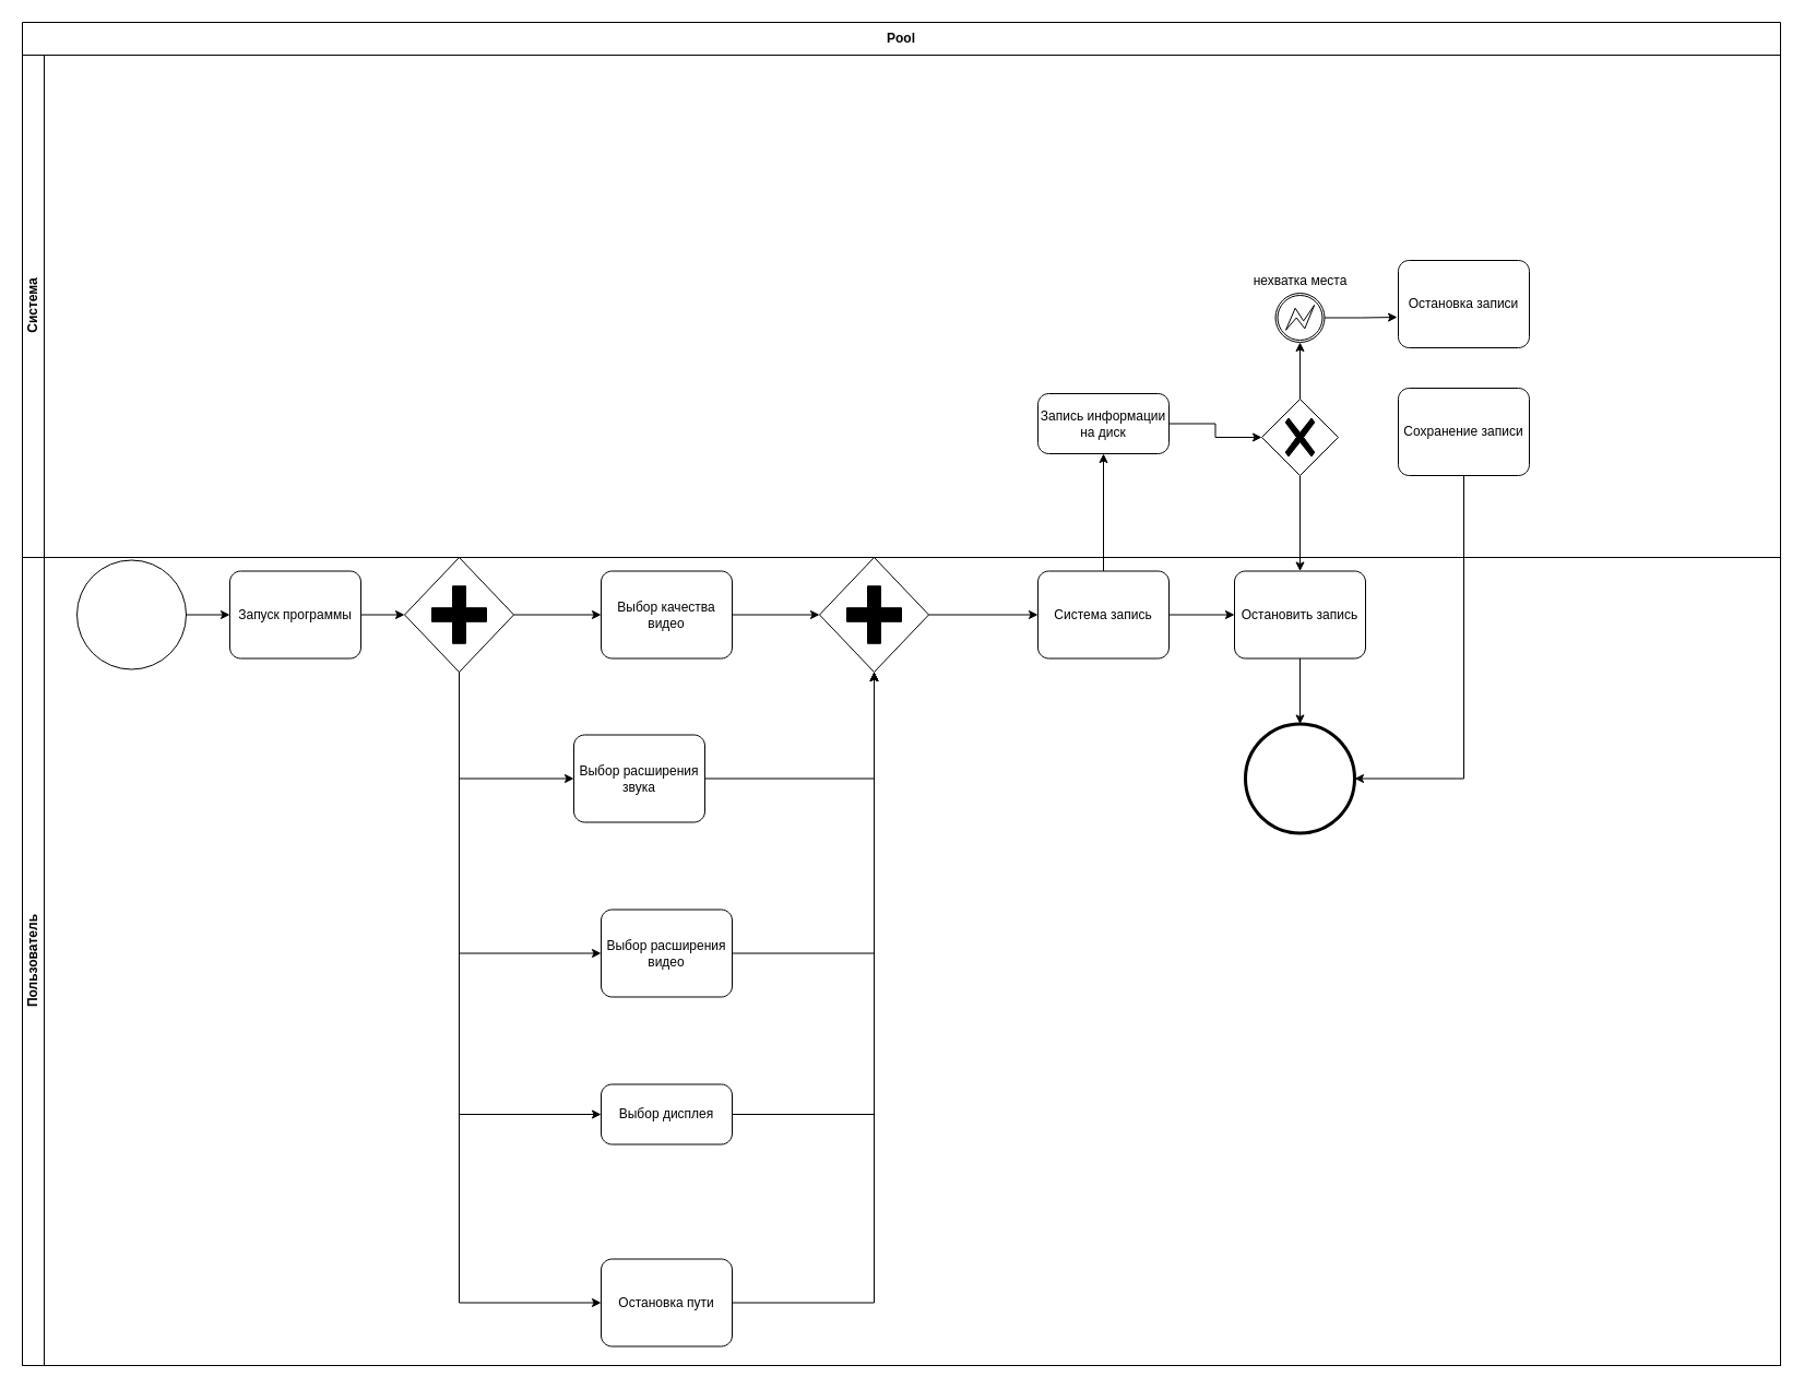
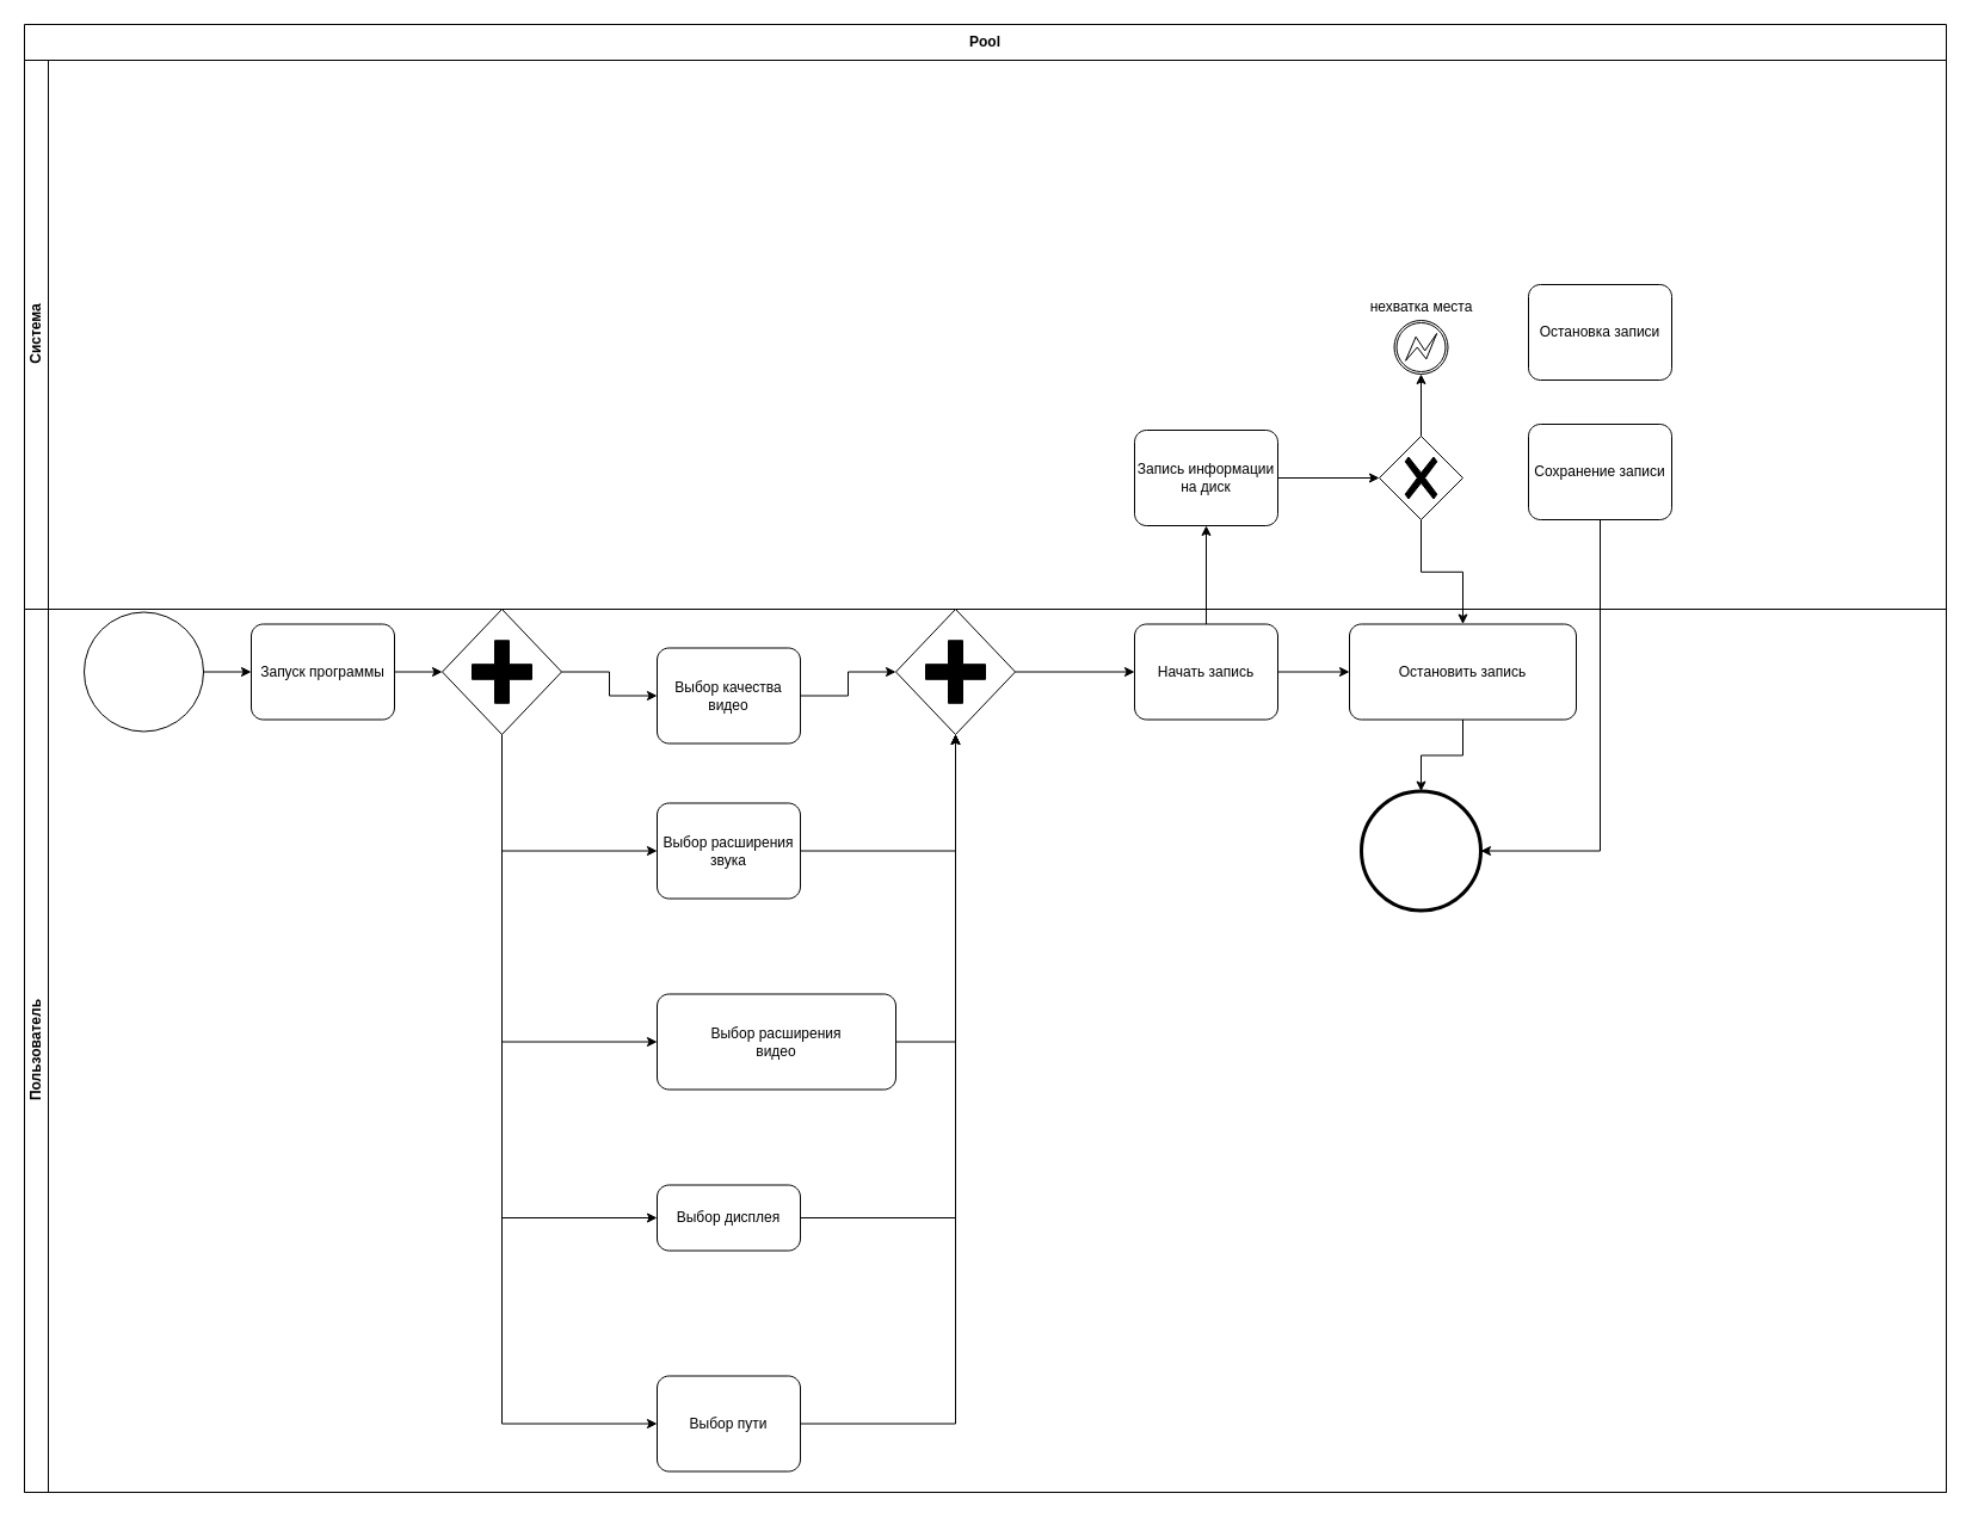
- <mxCell id="11" style="edgeStyle=orthogonalEdgeStyle;rounded=0;orthogonalLoop=1;jettySize=auto;html=1;exitX=1;exitY=0.5;exitDx=0;exitDy=0;exitPerimeter=0;entryX=-0.008;entryY=0.65;entryDx=0;entryDy=0;entryPerimeter=0;" edge="1" parent="3" source="5" target="9"><mxGeometry relative="1" as="geometry" /></mxCell>
- <mxCell id="4" value="Запись информации&lt;br&gt;на диск" style="points=[[0.25,0,0],[0.5,0,0],[0.75,0,0],[1,0.25,0],[1,0.5,0],[1,0.75,0],[0.75,1,0],[0.5,1,0],[0.25,1,0],[0,0.75,0],[0,0.5,0],[0,0.25,0]];shape=mxgraph.bpmn.task;whiteSpace=wrap;rectStyle=rounded;size=10;html=1;container=1;expand=0;collapsible=0;taskMarker=abstract;" vertex="1" parent="3"><mxGeometry x="930" y="310" width="120" height="55" as="geometry" /></mxCell>
+ <mxCell id="4" value="Запись информации&lt;br&gt;на диск" style="points=[[0.25,0,0],[0.5,0,0],[0.75,0,0],[1,0.25,0],[1,0.5,0],[1,0.75,0],[0.75,1,0],[0.5,1,0],[0.25,1,0],[0,0.75,0],[0,0.5,0],[0,0.25,0]];shape=mxgraph.bpmn.task;whiteSpace=wrap;rectStyle=rounded;size=10;html=1;container=1;expand=0;collapsible=0;taskMarker=abstract;" vertex="1" parent="3"><mxGeometry x="930" y="310" width="120" height="80" as="geometry" /></mxCell>
- <mxCell id="14" value="Выбор качества&lt;br&gt;видео" style="points=[[0.25,0,0],[0.5,0,0],[0.75,0,0],[1,0.25,0],[1,0.5,0],[1,0.75,0],[0.75,1,0],[0.5,1,0],[0.25,1,0],[0,0.75,0],[0,0.5,0],[0,0.25,0]];shape=mxgraph.bpmn.task;whiteSpace=wrap;rectStyle=rounded;size=10;html=1;container=1;expand=0;collapsible=0;taskMarker=abstract;" parent="12" vertex="1"><mxGeometry x="530" y="12.5" width="120" height="80" as="geometry" /></mxCell>
+ <mxCell id="14" value="Выбор качества&lt;br&gt;видео" style="points=[[0.25,0,0],[0.5,0,0],[0.75,0,0],[1,0.25,0],[1,0.5,0],[1,0.75,0],[0.75,1,0],[0.5,1,0],[0.25,1,0],[0,0.75,0],[0,0.5,0],[0,0.25,0]];shape=mxgraph.bpmn.task;whiteSpace=wrap;rectStyle=rounded;size=10;html=1;container=1;expand=0;collapsible=0;taskMarker=abstract;" parent="12" vertex="1"><mxGeometry x="530" y="32.5" width="120" height="80" as="geometry" /></mxCell>
- <mxCell id="25" value="Остановить запись" style="points=[[0.25,0,0],[0.5,0,0],[0.75,0,0],[1,0.25,0],[1,0.5,0],[1,0.75,0],[0.75,1,0],[0.5,1,0],[0.25,1,0],[0,0.75,0],[0,0.5,0],[0,0.25,0]];shape=mxgraph.bpmn.task;whiteSpace=wrap;rectStyle=rounded;size=10;html=1;container=1;expand=0;collapsible=0;taskMarker=abstract;" parent="12" vertex="1"><mxGeometry x="1110" y="12.5" width="120" height="80" as="geometry" /></mxCell>
+ <mxCell id="25" value="Остановить запись" style="points=[[0.25,0,0],[0.5,0,0],[0.75,0,0],[1,0.25,0],[1,0.5,0],[1,0.75,0],[0.75,1,0],[0.5,1,0],[0.25,1,0],[0,0.75,0],[0,0.5,0],[0,0.25,0]];shape=mxgraph.bpmn.task;whiteSpace=wrap;rectStyle=rounded;size=10;html=1;container=1;expand=0;collapsible=0;taskMarker=abstract;" parent="12" vertex="1"><mxGeometry x="1110" y="12.5" width="190" height="80" as="geometry" /></mxCell>
- <mxCell id="24" value="Система запись" style="points=[[0.25,0,0],[0.5,0,0],[0.75,0,0],[1,0.25,0],[1,0.5,0],[1,0.75,0],[0.75,1,0],[0.5,1,0],[0.25,1,0],[0,0.75,0],[0,0.5,0],[0,0.25,0]];shape=mxgraph.bpmn.task;whiteSpace=wrap;rectStyle=rounded;size=10;html=1;container=1;expand=0;collapsible=0;taskMarker=abstract;" parent="12" vertex="1"><mxGeometry x="930" y="12.5" width="120" height="80" as="geometry" /></mxCell>
+ <mxCell id="24" value="Начать запись" style="points=[[0.25,0,0],[0.5,0,0],[0.75,0,0],[1,0.25,0],[1,0.5,0],[1,0.75,0],[0.75,1,0],[0.5,1,0],[0.25,1,0],[0,0.75,0],[0,0.5,0],[0,0.25,0]];shape=mxgraph.bpmn.task;whiteSpace=wrap;rectStyle=rounded;size=10;html=1;container=1;expand=0;collapsible=0;taskMarker=abstract;" parent="12" vertex="1"><mxGeometry x="930" y="12.5" width="120" height="80" as="geometry" /></mxCell>
- <mxCell id="16" value="Выбор расширения&lt;br&gt;звука" style="points=[[0.25,0,0],[0.5,0,0],[0.75,0,0],[1,0.25,0],[1,0.5,0],[1,0.75,0],[0.75,1,0],[0.5,1,0],[0.25,1,0],[0,0.75,0],[0,0.5,0],[0,0.25,0]];shape=mxgraph.bpmn.task;whiteSpace=wrap;rectStyle=rounded;size=10;html=1;container=1;expand=0;collapsible=0;taskMarker=abstract;" parent="12" vertex="1"><mxGeometry x="505" y="162.5" width="120" height="80" as="geometry" /></mxCell>
+ <mxCell id="16" value="Выбор расширения&lt;br&gt;звука" style="points=[[0.25,0,0],[0.5,0,0],[0.75,0,0],[1,0.25,0],[1,0.5,0],[1,0.75,0],[0.75,1,0],[0.5,1,0],[0.25,1,0],[0,0.75,0],[0,0.5,0],[0,0.25,0]];shape=mxgraph.bpmn.task;whiteSpace=wrap;rectStyle=rounded;size=10;html=1;container=1;expand=0;collapsible=0;taskMarker=abstract;" parent="12" vertex="1"><mxGeometry x="530" y="162.5" width="120" height="80" as="geometry" /></mxCell>
- <mxCell id="18" value="Выбор расширения&lt;br&gt;видео" style="points=[[0.25,0,0],[0.5,0,0],[0.75,0,0],[1,0.25,0],[1,0.5,0],[1,0.75,0],[0.75,1,0],[0.5,1,0],[0.25,1,0],[0,0.75,0],[0,0.5,0],[0,0.25,0]];shape=mxgraph.bpmn.task;whiteSpace=wrap;rectStyle=rounded;size=10;html=1;container=1;expand=0;collapsible=0;taskMarker=abstract;" parent="12" vertex="1"><mxGeometry x="530" y="322.5" width="120" height="80" as="geometry" /></mxCell>
+ <mxCell id="18" value="Выбор расширения&lt;br&gt;видео" style="points=[[0.25,0,0],[0.5,0,0],[0.75,0,0],[1,0.25,0],[1,0.5,0],[1,0.75,0],[0.75,1,0],[0.5,1,0],[0.25,1,0],[0,0.75,0],[0,0.5,0],[0,0.25,0]];shape=mxgraph.bpmn.task;whiteSpace=wrap;rectStyle=rounded;size=10;html=1;container=1;expand=0;collapsible=0;taskMarker=abstract;" parent="12" vertex="1"><mxGeometry x="530" y="322.5" width="200" height="80" as="geometry" /></mxCell>
- <mxCell id="36" value="Остановка пути" style="points=[[0.25,0,0],[0.5,0,0],[0.75,0,0],[1,0.25,0],[1,0.5,0],[1,0.75,0],[0.75,1,0],[0.5,1,0],[0.25,1,0],[0,0.75,0],[0,0.5,0],[0,0.25,0]];shape=mxgraph.bpmn.task;whiteSpace=wrap;rectStyle=rounded;size=10;html=1;container=1;expand=0;collapsible=0;taskMarker=abstract;" vertex="1" parent="12"><mxGeometry x="530" y="642.5" width="120" height="80" as="geometry" /></mxCell>
+ <mxCell id="36" value="Выбор пути" style="points=[[0.25,0,0],[0.5,0,0],[0.75,0,0],[1,0.25,0],[1,0.5,0],[1,0.75,0],[0.75,1,0],[0.5,1,0],[0.25,1,0],[0,0.75,0],[0,0.5,0],[0,0.25,0]];shape=mxgraph.bpmn.task;whiteSpace=wrap;rectStyle=rounded;size=10;html=1;container=1;expand=0;collapsible=0;taskMarker=abstract;" vertex="1" parent="12"><mxGeometry x="530" y="642.5" width="120" height="80" as="geometry" /></mxCell>
